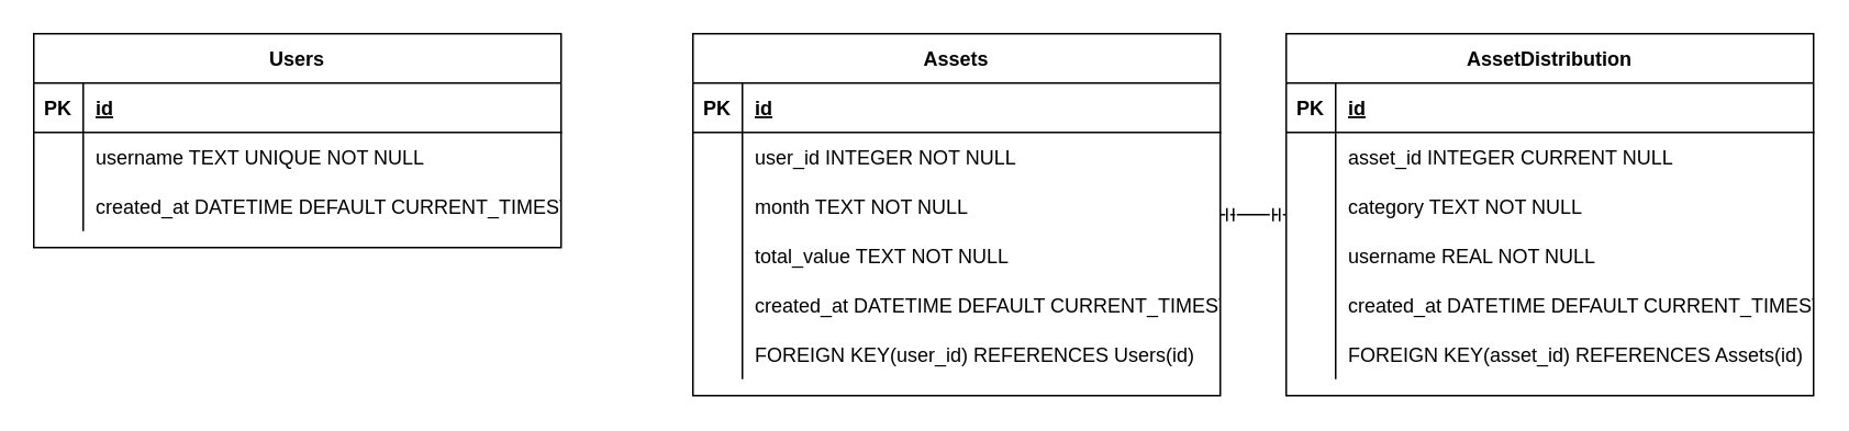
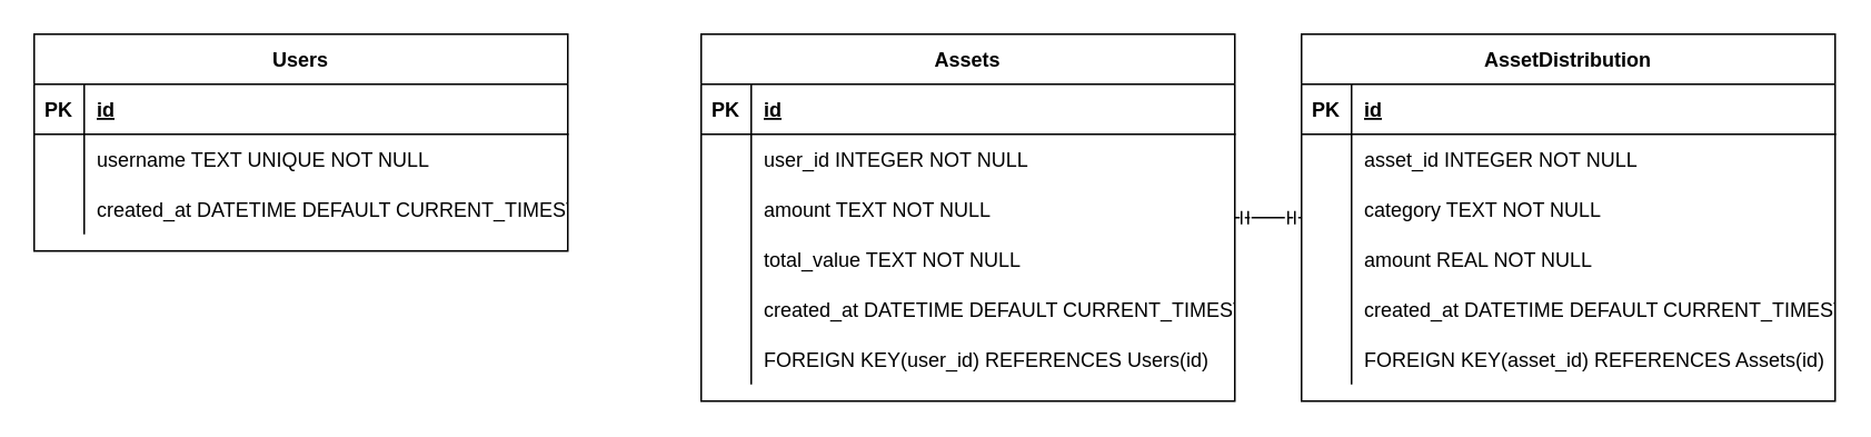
- <mxCell id="37" value="asset_id INTEGER CURRENT NULL" style="shape=partialRectangle;overflow=hidden;connectable=0;fillColor=none;align=left;top=0;left=0;bottom=0;right=0;spacingLeft=6;" vertex="1" parent="35"><mxGeometry x="30" width="290" height="30" as="geometry"><mxRectangle width="290" height="30" as="alternateBounds" /></mxGeometry></mxCell>
+ <mxCell id="37" value="asset_id INTEGER NOT NULL" style="shape=partialRectangle;overflow=hidden;connectable=0;fillColor=none;align=left;top=0;left=0;bottom=0;right=0;spacingLeft=6;" vertex="1" parent="35"><mxGeometry x="30" width="290" height="30" as="geometry"><mxRectangle width="290" height="30" as="alternateBounds" /></mxGeometry></mxCell>
- <mxCell id="21" value="month TEXT NOT NULL" style="shape=partialRectangle;overflow=hidden;connectable=0;fillColor=none;align=left;top=0;left=0;bottom=0;right=0;spacingLeft=6;" vertex="1" parent="19"><mxGeometry x="30" width="290" height="30" as="geometry"><mxRectangle width="290" height="30" as="alternateBounds" /></mxGeometry></mxCell>
+ <mxCell id="21" value="amount TEXT NOT NULL" style="shape=partialRectangle;overflow=hidden;connectable=0;fillColor=none;align=left;top=0;left=0;bottom=0;right=0;spacingLeft=6;" vertex="1" parent="19"><mxGeometry x="30" width="290" height="30" as="geometry"><mxRectangle width="290" height="30" as="alternateBounds" /></mxGeometry></mxCell>
- <mxCell id="43" value="username REAL NOT NULL" style="shape=partialRectangle;overflow=hidden;connectable=0;fillColor=none;align=left;top=0;left=0;bottom=0;right=0;spacingLeft=6;" vertex="1" parent="41"><mxGeometry x="30" width="290" height="30" as="geometry"><mxRectangle width="290" height="30" as="alternateBounds" /></mxGeometry></mxCell>
+ <mxCell id="43" value="amount REAL NOT NULL" style="shape=partialRectangle;overflow=hidden;connectable=0;fillColor=none;align=left;top=0;left=0;bottom=0;right=0;spacingLeft=6;" vertex="1" parent="41"><mxGeometry x="30" width="290" height="30" as="geometry"><mxRectangle width="290" height="30" as="alternateBounds" /></mxGeometry></mxCell>
